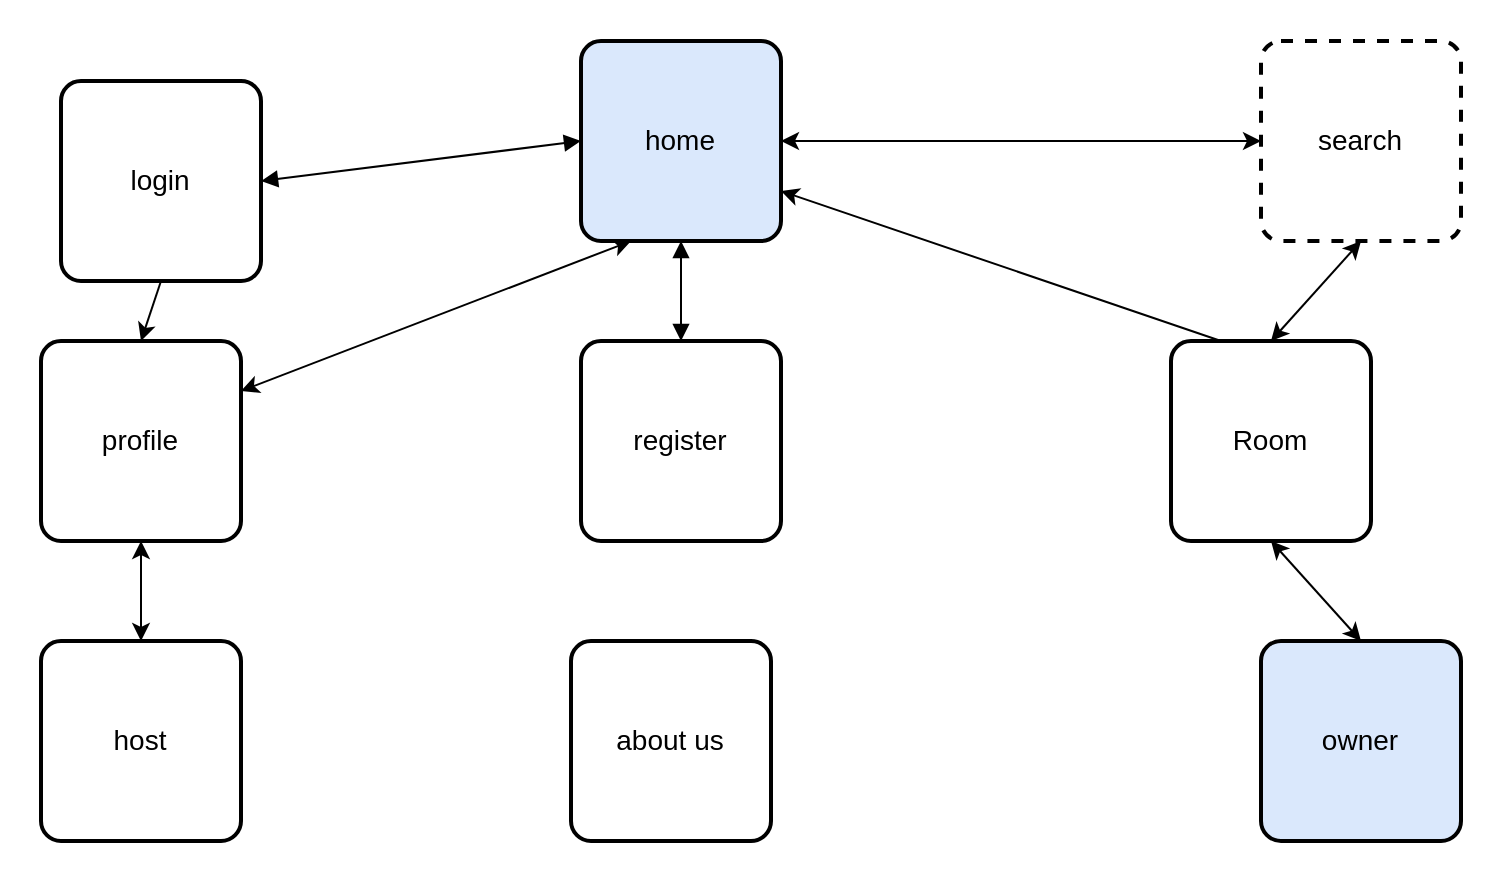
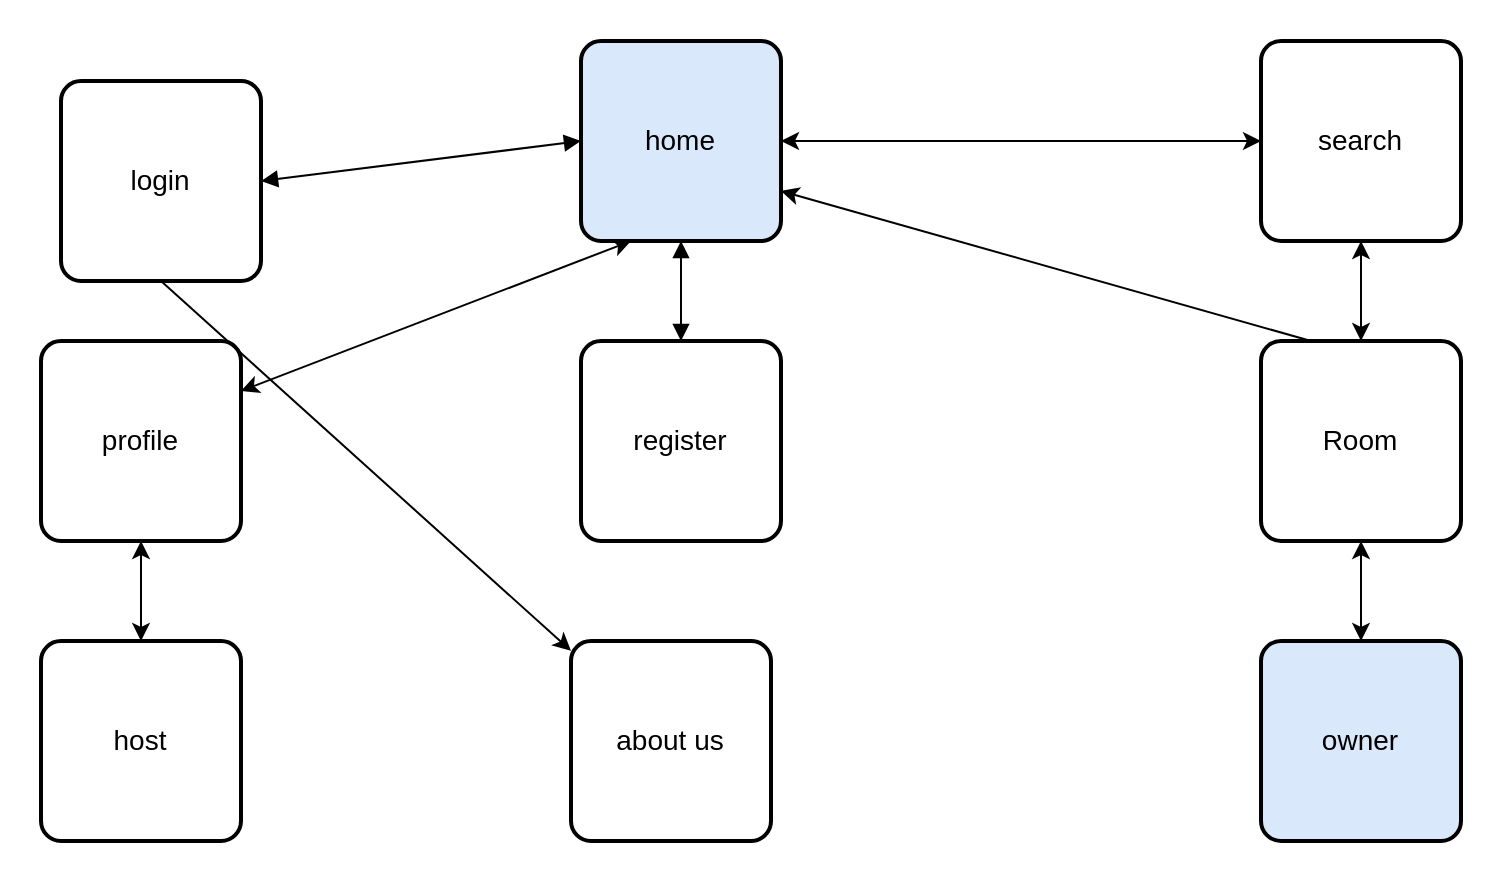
- <mxCell id="11" value="search" style="strokeWidth=2;rounded=1;arcSize=10;whiteSpace=wrap;html=1;align=center;fontSize=14;dashed=1;" vertex="1" parent="1"><mxGeometry x="630" y="20" width="100" height="100" as="geometry" /></mxCell>
+ <mxCell id="11" value="search" style="strokeWidth=2;rounded=1;arcSize=10;whiteSpace=wrap;html=1;align=center;fontSize=14;" vertex="1" parent="1"><mxGeometry x="630" y="20" width="100" height="100" as="geometry" /></mxCell>
- <mxCell id="8" value="" style="endArrow=classic;html=1;exitX=0.5;exitY=1;exitDx=0;exitDy=0;entryX=0.5;entryY=0;entryDx=0;entryDy=0;" edge="1" parent="1" source="2" target="5"><mxGeometry width="50" height="50" relative="1" as="geometry"><mxPoint x="10" y="760" as="sourcePoint" /><mxPoint x="60" y="590" as="targetPoint" /></mxGeometry></mxCell>
+ <mxCell id="8" value="" style="endArrow=classic;html=1;exitX=0.5;exitY=1;exitDx=0;exitDy=0;" edge="1" parent="1" source="2" target="12"><mxGeometry width="50" height="50" relative="1" as="geometry"><mxPoint x="10" y="760" as="sourcePoint" /><mxPoint x="60" y="590" as="targetPoint" /></mxGeometry></mxCell>
- <mxCell id="10" value="Room" style="strokeWidth=2;rounded=1;arcSize=10;whiteSpace=wrap;html=1;align=center;fontSize=14;" vertex="1" parent="1"><mxGeometry x="585" y="170" width="100" height="100" as="geometry" /></mxCell>
+ <mxCell id="10" value="Room" style="strokeWidth=2;rounded=1;arcSize=10;whiteSpace=wrap;html=1;align=center;fontSize=14;" vertex="1" parent="1"><mxGeometry x="630" y="170" width="100" height="100" as="geometry" /></mxCell>
